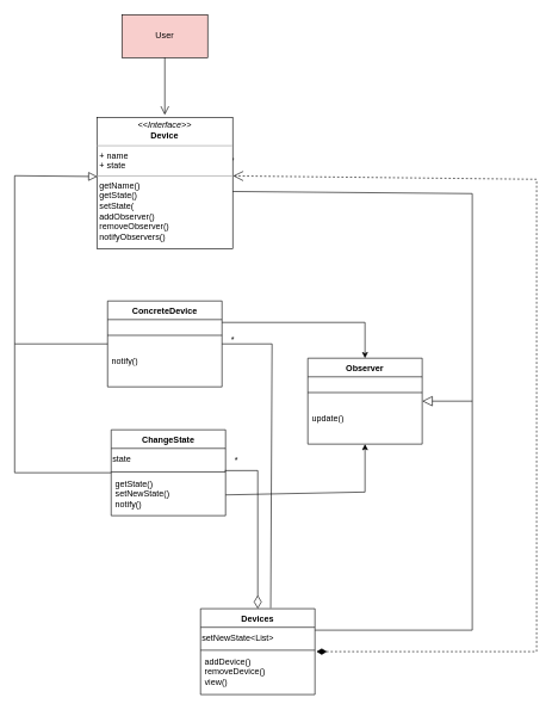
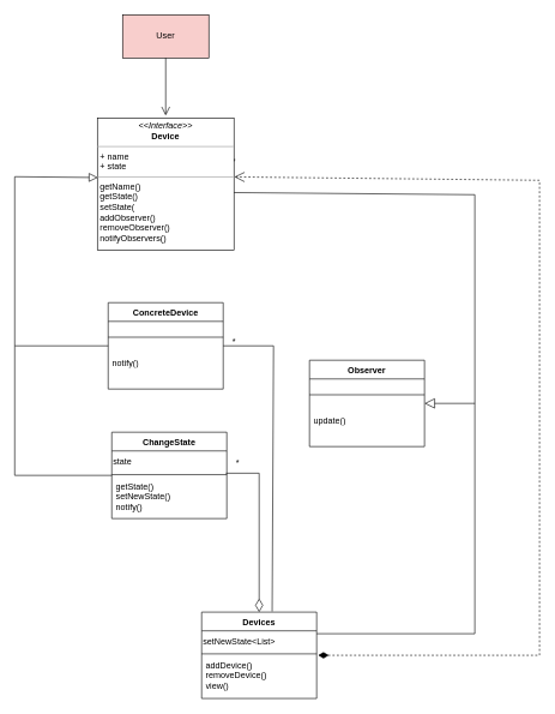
- <mxCell id="25" value="" style="endArrow=classic;html=1;rounded=0;exitX=1;exitY=0.25;exitDx=0;exitDy=0;" edge="1" parent="1" source="2" target="5"><mxGeometry width="50" height="50" relative="1" as="geometry"><mxPoint x="360" y="450" as="sourcePoint" /><mxPoint x="460" y="480" as="targetPoint" /><Array as="points"><mxPoint x="510" y="450" /></Array></mxGeometry></mxCell>
- <mxCell id="26" value="" style="endArrow=classic;html=1;rounded=0;exitX=1;exitY=0.5;exitDx=0;exitDy=0;" edge="1" parent="1" source="11" target="5"><mxGeometry width="50" height="50" relative="1" as="geometry"><mxPoint x="320" y="690" as="sourcePoint" /><mxPoint x="510" y="650" as="targetPoint" /><Array as="points"><mxPoint x="510" y="687" /></Array></mxGeometry></mxCell>
